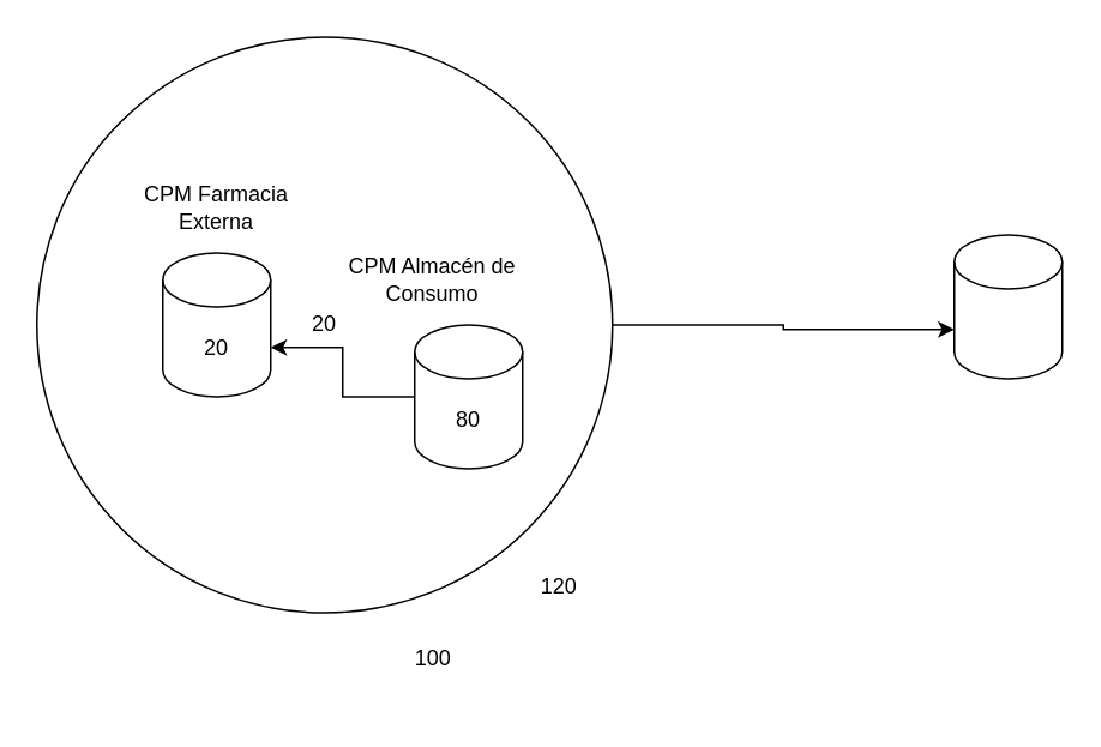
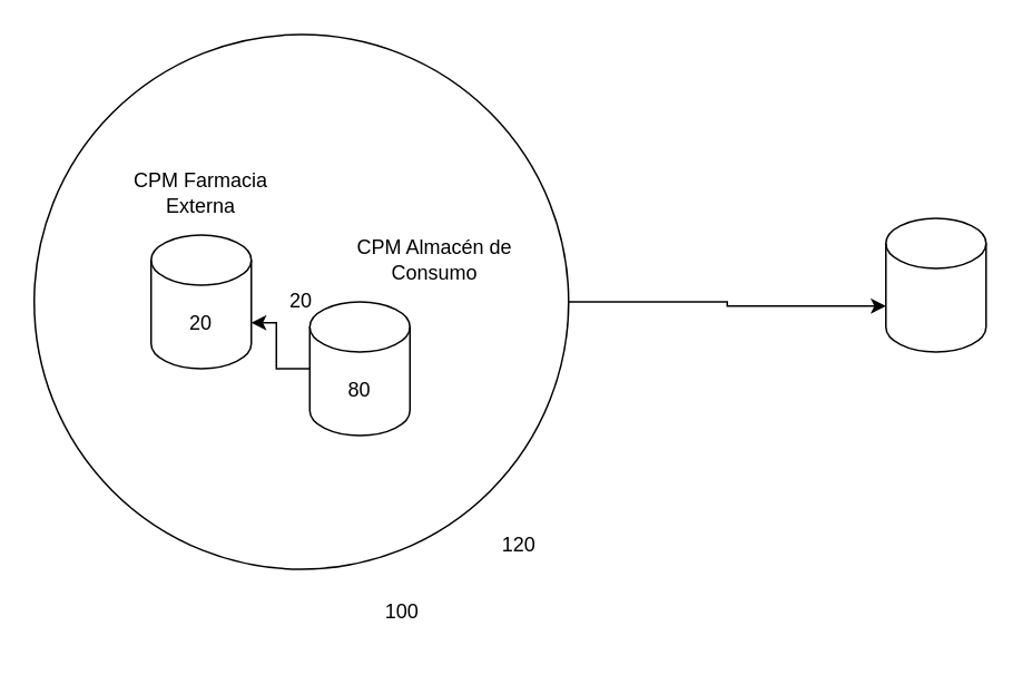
- <mxCell id="6" value="CPM Almacén de Consumo" style="text;html=1;align=center;verticalAlign=middle;whiteSpace=wrap;rounded=0;" vertex="1" parent="1"><mxGeometry x="190" y="140" width="100" height="30" as="geometry" /></mxCell>
+ <mxCell id="6" value="CPM Almacén de Consumo" style="text;html=1;align=center;verticalAlign=middle;whiteSpace=wrap;rounded=0;" vertex="1" parent="1"><mxGeometry x="210" y="140" width="100" height="30" as="geometry" /></mxCell>
- <mxCell id="4" value="80" style="shape=cylinder3;whiteSpace=wrap;html=1;boundedLbl=1;backgroundOutline=1;size=15;" vertex="1" parent="1"><mxGeometry x="230" y="180" width="60" height="80" as="geometry" /></mxCell>
+ <mxCell id="4" value="80" style="shape=cylinder3;whiteSpace=wrap;html=1;boundedLbl=1;backgroundOutline=1;size=15;" vertex="1" parent="1"><mxGeometry x="185" y="180" width="60" height="80" as="geometry" /></mxCell>
